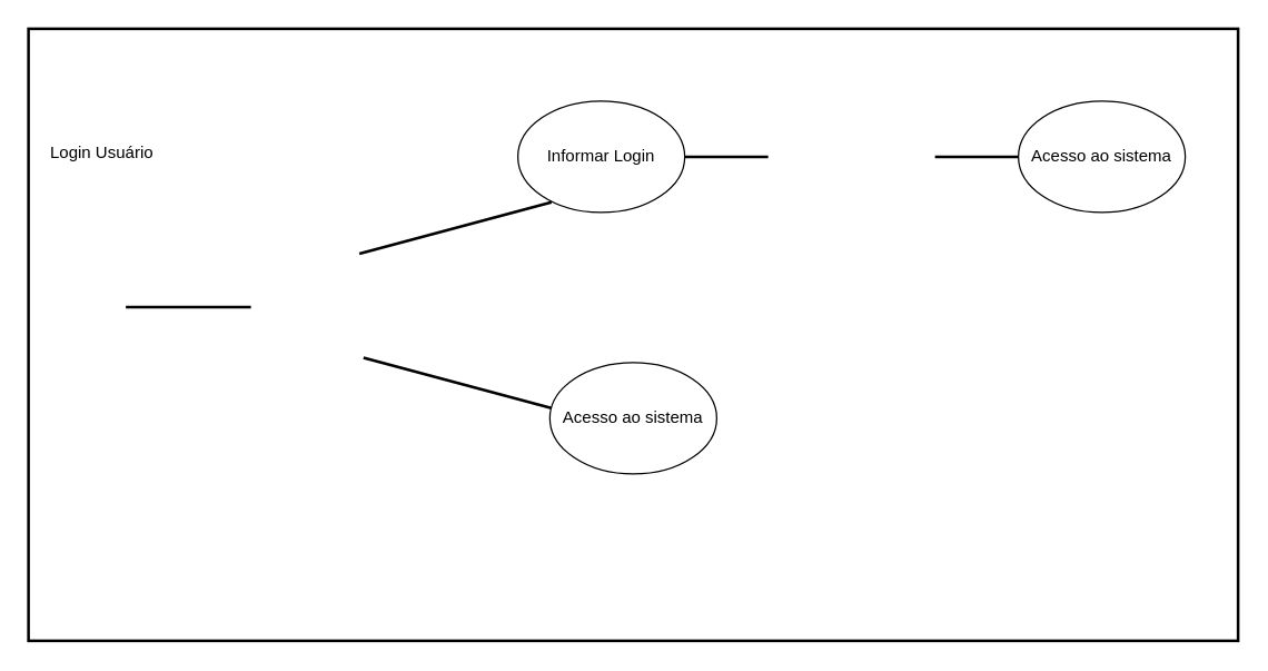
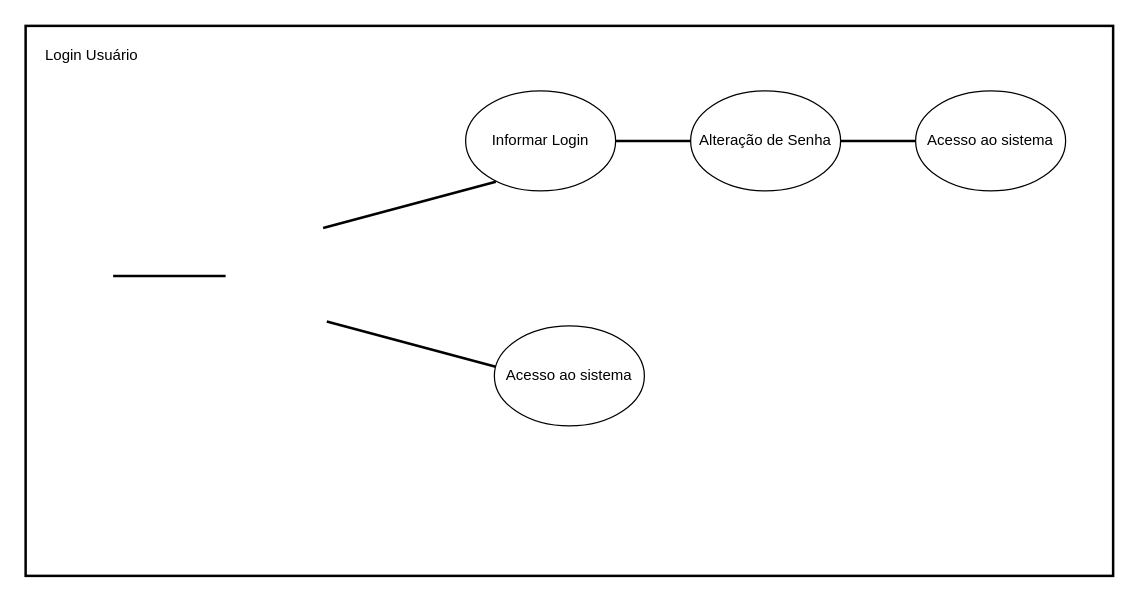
- <mxCell id="4" value="Login Usuário" style="text;strokeColor=none;fillColor=none;spacingLeft=4;spacingRight=4;overflow=hidden;rotatable=0;points=[[0,0.5],[1,0.5]];portConstraint=eastwest;fontSize=12;" vertex="1" parent="1"><mxGeometry x="30" y="95" width="150" height="30" as="geometry" /></mxCell>
+ <mxCell id="4" value="Login Usuário" style="text;strokeColor=none;fillColor=none;spacingLeft=4;spacingRight=4;overflow=hidden;rotatable=0;points=[[0,0.5],[1,0.5]];portConstraint=eastwest;fontSize=12;" vertex="1" parent="1"><mxGeometry x="30" y="30" width="150" height="30" as="geometry" /></mxCell>
+ <mxCell id="8" value="Alteração de Senha" style="ellipse;whiteSpace=wrap;html=1;" vertex="1" parent="1"><mxGeometry x="552" y="72" width="120" height="80" as="geometry" /></mxCell>
